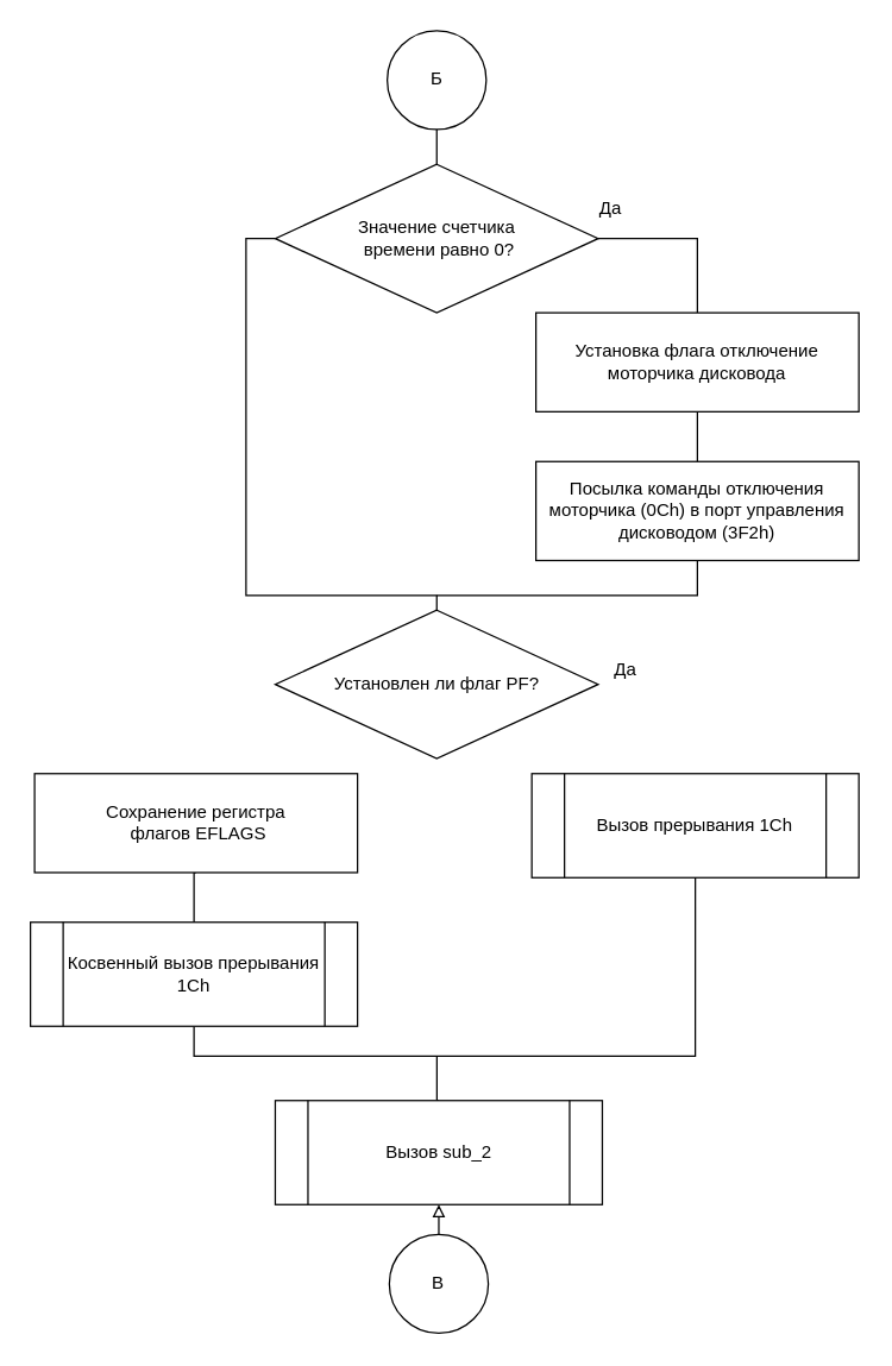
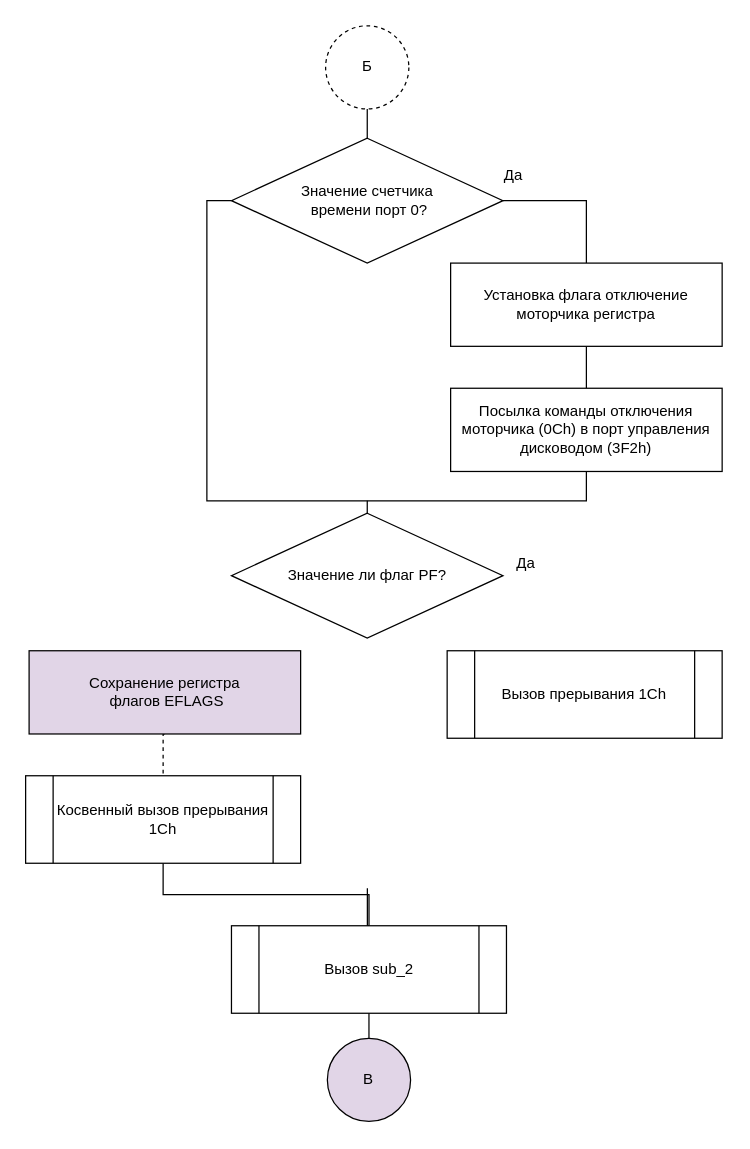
- <mxCell id="2" value="Б" style="ellipse;whiteSpace=wrap;html=1;aspect=fixed;fontSize=12;" vertex="1" parent="1"><mxGeometry x="259.996" y="20.005" width="66.585" height="66.585" as="geometry" /></mxCell>
+ <mxCell id="2" value="Б" style="ellipse;whiteSpace=wrap;html=1;aspect=fixed;fontSize=12;dashed=1;" vertex="1" parent="1"><mxGeometry x="259.996" y="20.005" width="66.585" height="66.585" as="geometry" /></mxCell>
- <mxCell id="6" value="Значение счетчика&lt;br&gt;&amp;nbsp;времени равно 0?" style="rhombus;whiteSpace=wrap;html=1;" vertex="1" parent="1"><mxGeometry x="184.673" y="109.998" width="217.222" height="99.878" as="geometry" /></mxCell>
+ <mxCell id="6" value="Значение счетчика&lt;br&gt;&amp;nbsp;времени порт 0?" style="rhombus;whiteSpace=wrap;html=1;" vertex="1" parent="1"><mxGeometry x="184.673" y="109.998" width="217.222" height="99.878" as="geometry" /></mxCell>
- <mxCell id="8" value="Установка флага отключение моторчика дисковода" style="rounded=0;whiteSpace=wrap;html=1;fontSize=12;" vertex="1" parent="1"><mxGeometry x="359.998" y="209.879" width="217.222" height="66.585" as="geometry" /></mxCell>
+ <mxCell id="8" value="Установка флага отключение моторчика регистра" style="rounded=0;whiteSpace=wrap;html=1;fontSize=12;" vertex="1" parent="1"><mxGeometry x="359.998" y="209.879" width="217.222" height="66.585" as="geometry" /></mxCell>
- <mxCell id="11" value="Установлен ли флаг PF?" style="rhombus;whiteSpace=wrap;html=1;" vertex="1" parent="1"><mxGeometry x="184.673" y="409.998" width="217.222" height="99.878" as="geometry" /></mxCell>
+ <mxCell id="11" value="Значение ли флаг PF?" style="rhombus;whiteSpace=wrap;html=1;" vertex="1" parent="1"><mxGeometry x="184.673" y="409.998" width="217.222" height="99.878" as="geometry" /></mxCell>
- <mxCell id="22" value="Сохранение регистра&lt;br&gt;&amp;nbsp;флагов EFLAGS" style="rounded=0;whiteSpace=wrap;html=1;fontSize=12;" vertex="1" parent="1"><mxGeometry x="22.778" y="519.999" width="217.222" height="66.585" as="geometry" /></mxCell>
+ <mxCell id="22" value="Сохранение регистра&lt;br&gt;&amp;nbsp;флагов EFLAGS" style="rounded=0;whiteSpace=wrap;html=1;fontSize=12;fillColor=#e1d5e7;" vertex="1" parent="1"><mxGeometry x="22.778" y="519.999" width="217.222" height="66.585" as="geometry" /></mxCell>
- <mxCell id="21" style="edgeStyle=orthogonalEdgeStyle;rounded=0;orthogonalLoop=1;jettySize=auto;html=1;exitX=0.5;exitY=1;exitDx=0;exitDy=0;entryX=0.5;entryY=0;entryDx=0;entryDy=0;endArrow=none;endFill=0;" edge="1" parent="1" source="22" target="14"><mxGeometry relative="1" as="geometry" /></mxCell>
+ <mxCell id="21" style="edgeStyle=orthogonalEdgeStyle;rounded=0;orthogonalLoop=1;jettySize=auto;html=1;exitX=0.5;exitY=1;exitDx=0;exitDy=0;entryX=0.5;entryY=0;entryDx=0;entryDy=0;endArrow=none;endFill=0;dashed=1;" edge="1" parent="1" source="22" target="14"><mxGeometry relative="1" as="geometry" /></mxCell>
- <mxCell id="13" style="edgeStyle=orthogonalEdgeStyle;rounded=0;orthogonalLoop=1;jettySize=auto;html=1;exitX=0.5;exitY=1;exitDx=0;exitDy=0;entryX=0.5;entryY=1;entryDx=0;entryDy=0;endArrow=none;endFill=0;" edge="1" parent="1" source="14" target="12"><mxGeometry relative="1" as="geometry" /></mxCell>
+ <mxCell id="13" style="edgeStyle=orthogonalEdgeStyle;rounded=0;orthogonalLoop=1;jettySize=auto;html=1;exitX=0.5;exitY=1;exitDx=0;exitDy=0;endArrow=none;endFill=0;" edge="1" parent="1" source="14" target="18"><mxGeometry relative="1" as="geometry" /></mxCell>
- <mxCell id="19" style="edgeStyle=orthogonalEdgeStyle;rounded=0;orthogonalLoop=1;jettySize=auto;html=1;exitX=0.5;exitY=0;exitDx=0;exitDy=0;entryX=0.5;entryY=1;entryDx=0;entryDy=0;endArrow=block;endFill=0;" edge="1" parent="1" source="20" target="18"><mxGeometry relative="1" as="geometry" /></mxCell>
+ <mxCell id="19" style="edgeStyle=orthogonalEdgeStyle;rounded=0;orthogonalLoop=1;jettySize=auto;html=1;exitX=0.5;exitY=0;exitDx=0;exitDy=0;entryX=0.5;entryY=1;entryDx=0;entryDy=0;endArrow=none;endFill=0;" edge="1" parent="1" source="20" target="18"><mxGeometry relative="1" as="geometry" /></mxCell>
- <mxCell id="20" value="B" style="ellipse;whiteSpace=wrap;html=1;aspect=fixed;fontSize=12;" vertex="1" parent="1"><mxGeometry x="261.386" y="830.005" width="66.585" height="66.585" as="geometry" /></mxCell>
+ <mxCell id="20" value="B" style="ellipse;whiteSpace=wrap;html=1;aspect=fixed;fontSize=12;fillColor=#e1d5e7;" vertex="1" parent="1"><mxGeometry x="261.386" y="830.005" width="66.585" height="66.585" as="geometry" /></mxCell>
